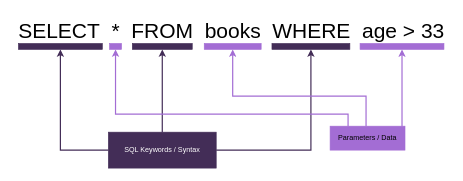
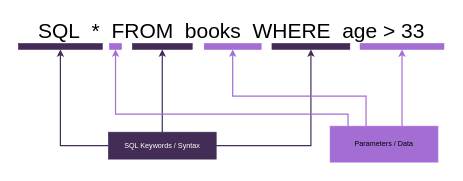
- <mxCell id="2" value="SELECT&amp;nbsp; *&amp;nbsp; FROM&amp;nbsp; books&amp;nbsp; WHERE&amp;nbsp; age &amp;gt; 33" style="text;html=1;align=center;verticalAlign=middle;resizable=0;points=[];autosize=1;strokeColor=none;fillColor=none;fontSize=35;" vertex="1" parent="1"><mxGeometry x="20" y="20" width="730" height="60" as="geometry" /></mxCell>
+ <mxCell id="2" value="SQL&amp;nbsp; *&amp;nbsp; FROM&amp;nbsp; books&amp;nbsp; WHERE&amp;nbsp; age &amp;gt; 33" style="text;html=1;align=center;verticalAlign=middle;resizable=0;points=[];autosize=1;strokeColor=none;fillColor=none;fontSize=35;" vertex="1" parent="1"><mxGeometry x="20" y="20" width="730" height="60" as="geometry" /></mxCell>
- <mxCell id="16" value="Parameters / Data" style="rounded=0;whiteSpace=wrap;html=1;strokeColor=#A36DD4;fillColor=#A36DD4;" vertex="1" parent="1"><mxGeometry x="550" y="210" width="125" height="40" as="geometry" /></mxCell>
+ <mxCell id="16" value="Parameters / Data" style="rounded=0;whiteSpace=wrap;html=1;strokeColor=#A36DD4;fillColor=#A36DD4;" vertex="1" parent="1"><mxGeometry x="550" y="210" width="180" height="60" as="geometry" /></mxCell>
- <mxCell id="12" value="SQL Keywords / Syntax" style="rounded=0;whiteSpace=wrap;html=1;strokeColor=#432D57;fillColor=#432D57;fontColor=#FFFFFF;" vertex="1" parent="1"><mxGeometry x="180" y="220" width="180" height="60" as="geometry" /></mxCell>
+ <mxCell id="12" value="SQL Keywords / Syntax" style="rounded=0;whiteSpace=wrap;html=1;strokeColor=#432D57;fillColor=#432D57;fontColor=#FFFFFF;" vertex="1" parent="1"><mxGeometry x="180" y="220" width="180" height="45" as="geometry" /></mxCell>
